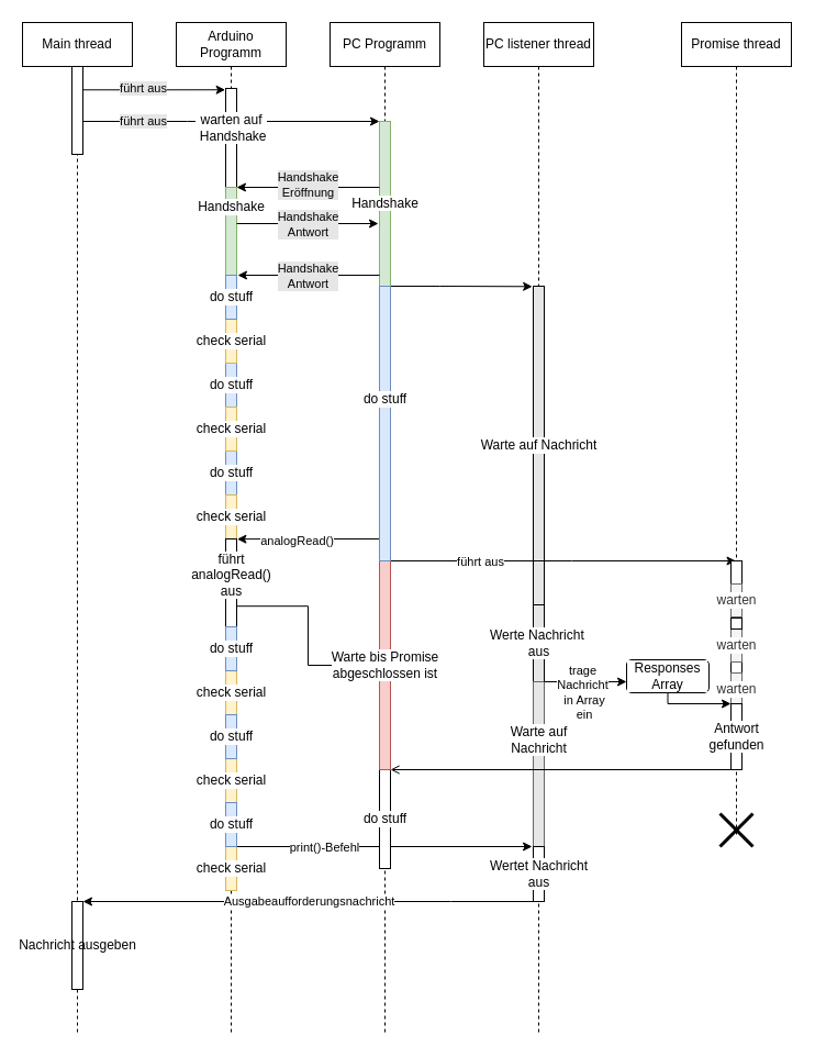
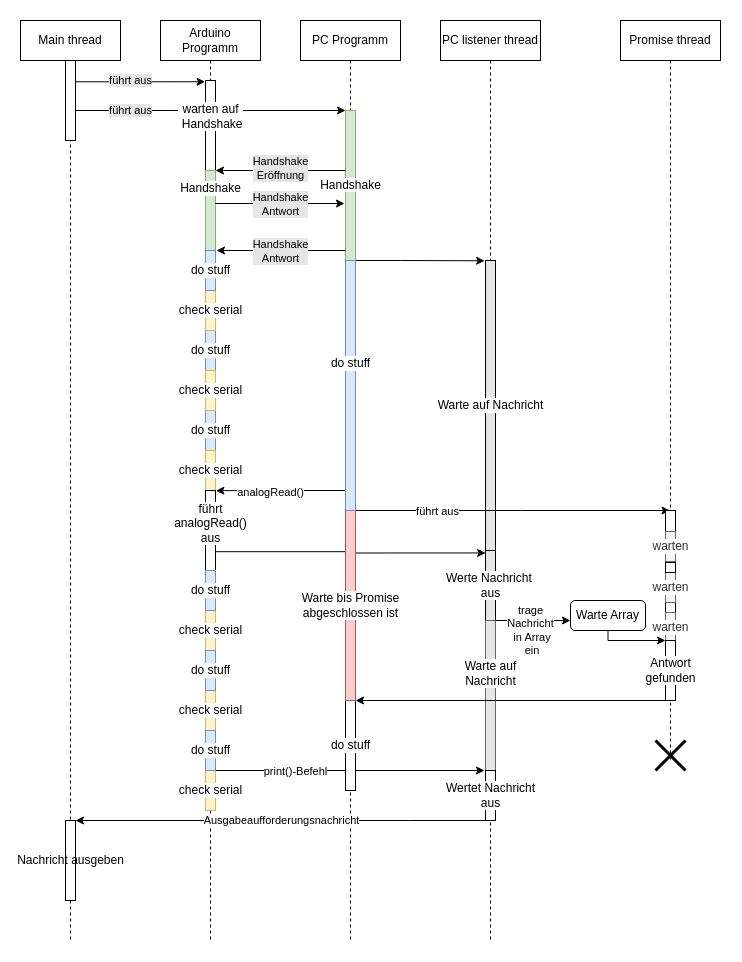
- <mxCell id="4" style="rounded=0;orthogonalLoop=1;jettySize=auto;html=1;exitX=1.017;exitY=0.765;exitDx=0;exitDy=0;exitPerimeter=0;edgeStyle=orthogonalEdgeStyle;" parent="1" source="17" target="30" edge="1"><mxGeometry relative="1" as="geometry" /></mxCell>
+ <mxCell id="4" style="rounded=0;orthogonalLoop=1;jettySize=auto;html=1;entryX=0.017;entryY=0.035;entryDx=0;entryDy=0;entryPerimeter=0;exitX=1.017;exitY=0.765;exitDx=0;exitDy=0;exitPerimeter=0;edgeStyle=orthogonalEdgeStyle;" parent="1" source="17" target="24" edge="1"><mxGeometry relative="1" as="geometry" /></mxCell>
- <mxCell id="58" value="Responses Array" style="rounded=1;whiteSpace=wrap;html=1;labelBackgroundColor=default;" parent="1" vertex="1"><mxGeometry x="570" y="600" width="75" height="30" as="geometry" /></mxCell>
+ <mxCell id="58" value="Warte Array" style="rounded=1;whiteSpace=wrap;html=1;labelBackgroundColor=default;" parent="1" vertex="1"><mxGeometry x="570" y="600" width="75" height="30" as="geometry" /></mxCell>
- <mxCell id="54" style="rounded=0;orthogonalLoop=1;jettySize=auto;html=1;entryX=1.006;entryY=1;entryDx=0;entryDy=0;entryPerimeter=0;exitX=0;exitY=0.98;exitDx=0;exitDy=0;exitPerimeter=0;edgeStyle=orthogonalEdgeStyle;endArrow=open;" parent="1" source="56" target="30" edge="1"><mxGeometry relative="1" as="geometry"><mxPoint x="370" y="641" as="targetPoint" /><Array as="points"><mxPoint x="665" y="700" /></Array></mxGeometry></mxCell>
+ <mxCell id="54" style="rounded=0;orthogonalLoop=1;jettySize=auto;html=1;entryX=1.006;entryY=1;entryDx=0;entryDy=0;entryPerimeter=0;exitX=0;exitY=0.98;exitDx=0;exitDy=0;exitPerimeter=0;edgeStyle=orthogonalEdgeStyle;" parent="1" source="56" target="30" edge="1"><mxGeometry relative="1" as="geometry"><mxPoint x="370" y="641" as="targetPoint" /><Array as="points"><mxPoint x="665" y="700" /></Array></mxGeometry></mxCell>
